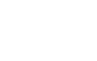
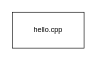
+ <mxCell id="2" value="hello.cpp" style="rounded=0;whiteSpace=wrap;html=1;" vertex="1" parent="1"><mxGeometry x="20" y="20" width="120" height="60" as="geometry" /></mxCell>
